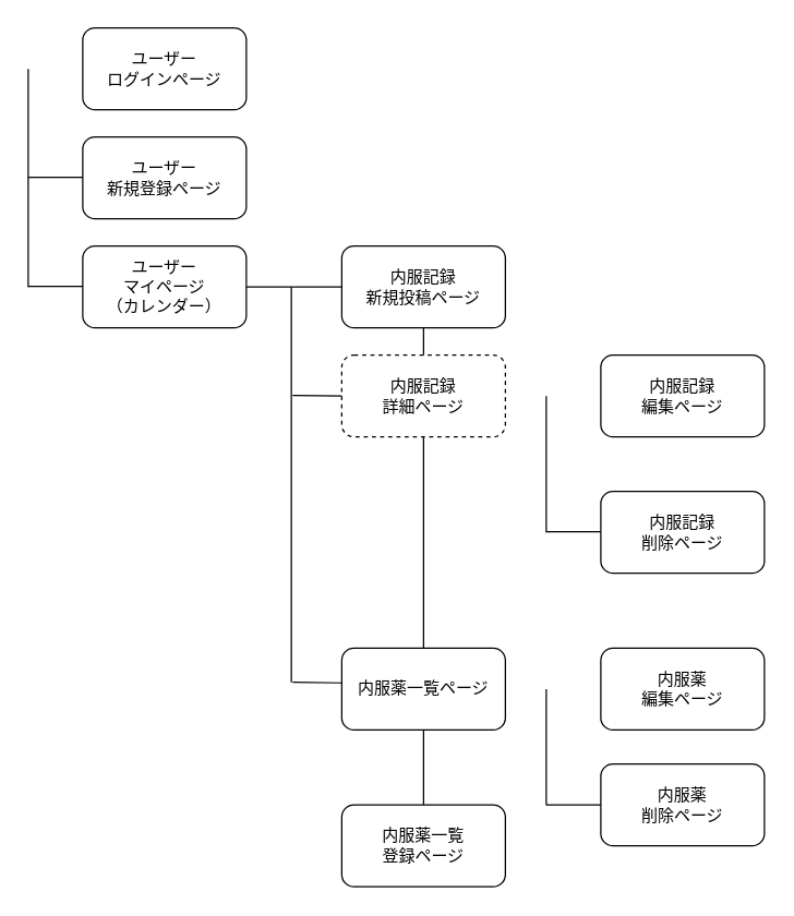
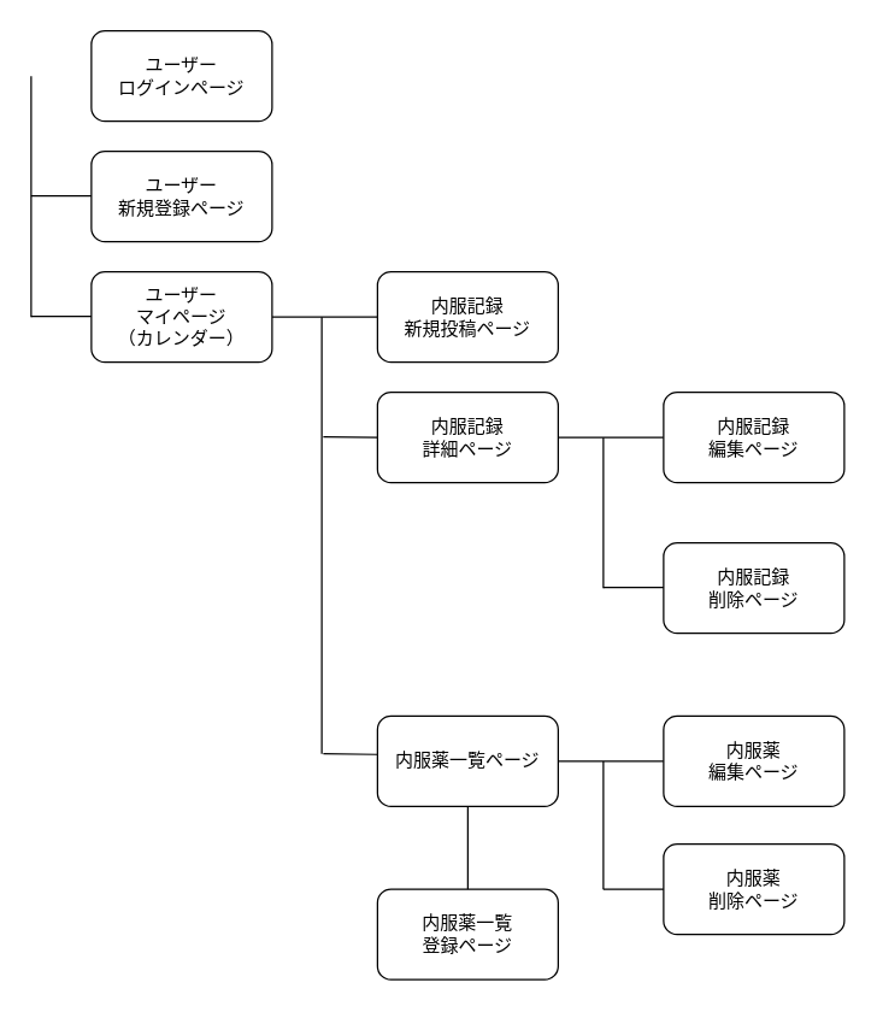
- <mxCell id="3" value="" style="edgeStyle=none;html=1;endArrow=none;endFill=0;" parent="1" source="4" target="12" edge="1"><mxGeometry relative="1" as="geometry" /></mxCell>
+ <mxCell id="3" value="" style="edgeStyle=none;html=1;endArrow=none;endFill=0;" parent="1" source="4" target="8" edge="1"><mxGeometry relative="1" as="geometry" /></mxCell>
- <mxCell id="4" value="内服記録&lt;br&gt;詳細ページ" style="rounded=1;whiteSpace=wrap;html=1;dashed=1;" parent="1" vertex="1"><mxGeometry x="250" y="260" width="120" height="60" as="geometry" /></mxCell>
+ <mxCell id="4" value="内服記録&lt;br&gt;詳細ページ" style="rounded=1;whiteSpace=wrap;html=1;" parent="1" vertex="1"><mxGeometry x="250" y="260" width="120" height="60" as="geometry" /></mxCell>
- <mxCell id="2" value="" style="edgeStyle=none;html=1;endArrow=none;endFill=0;" parent="1" source="21" target="4" edge="1"><mxGeometry relative="1" as="geometry" /></mxCell>
+ <mxCell id="2" value="" style="edgeStyle=none;html=1;endArrow=none;endFill=0;" parent="1" source="21" target="7" edge="1"><mxGeometry relative="1" as="geometry" /></mxCell>
